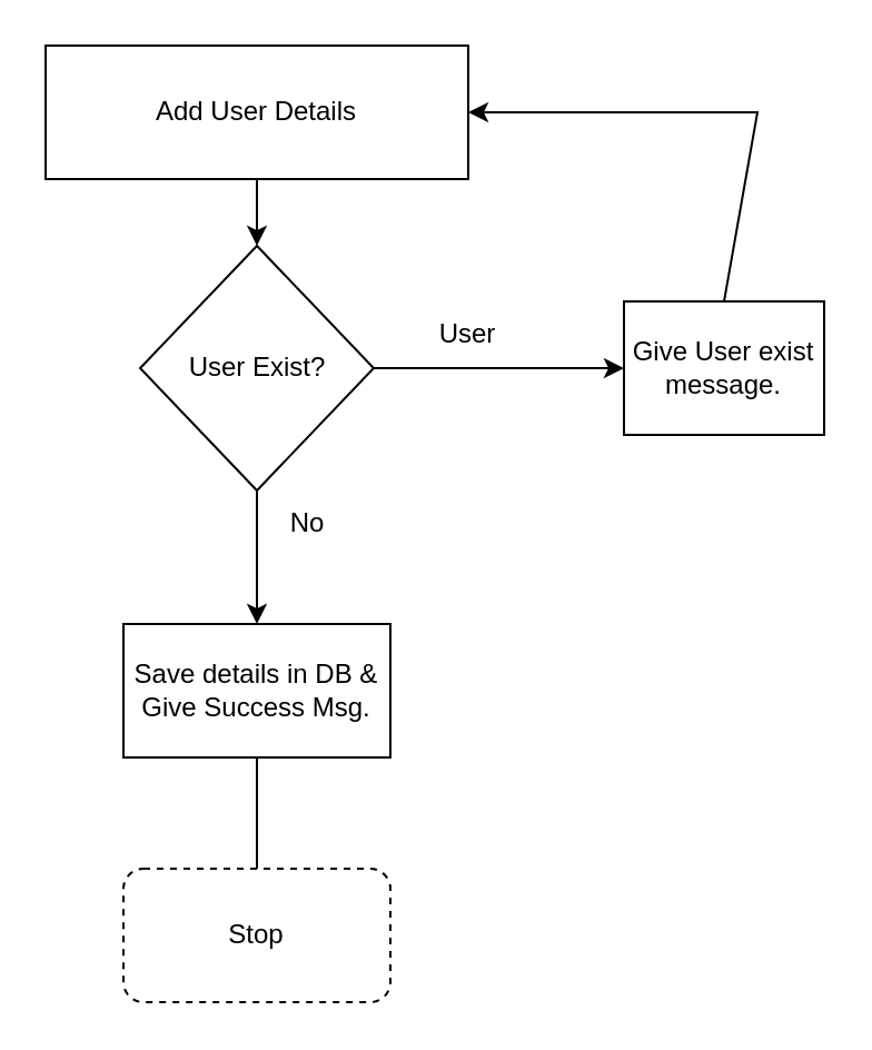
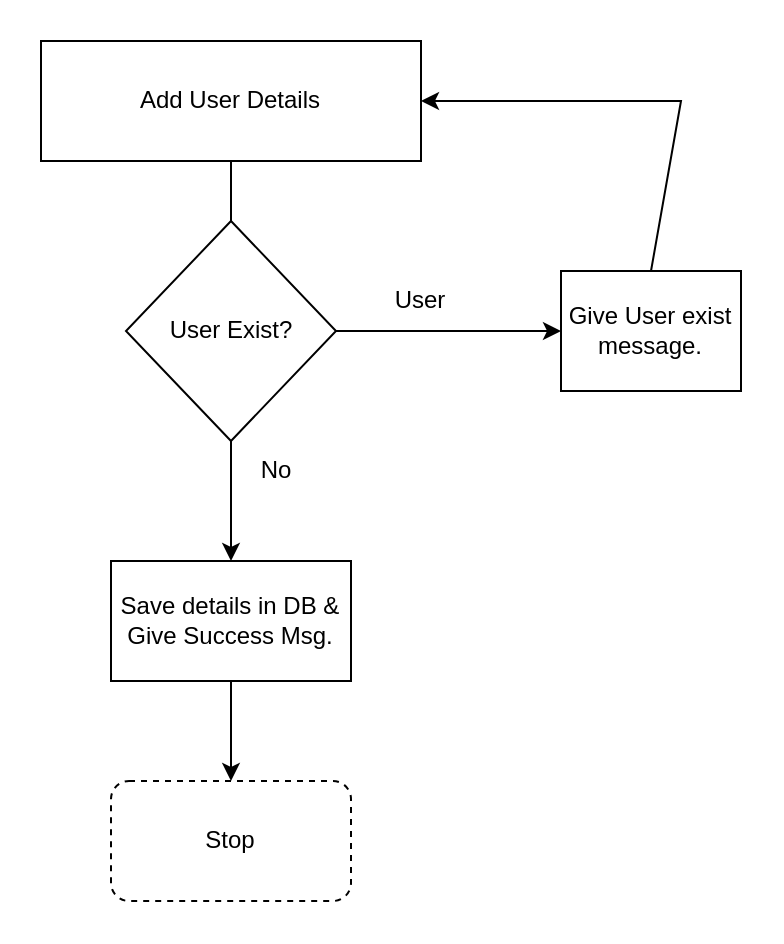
- <mxCell id="4" value="" style="endArrow=classic;html=1;rounded=0;exitX=0.5;exitY=1;exitDx=0;exitDy=0;entryX=0.5;entryY=0;entryDx=0;entryDy=0;" edge="1" parent="1" source="2" target="3"><mxGeometry width="50" height="50" relative="1" as="geometry"><mxPoint x="70" y="300" as="sourcePoint" /><mxPoint x="120" y="250" as="targetPoint" /></mxGeometry></mxCell>
+ <mxCell id="4" value="" style="endArrow=none;html=1;rounded=0;exitX=0.5;exitY=1;exitDx=0;exitDy=0;entryX=0.5;entryY=0;entryDx=0;entryDy=0;" edge="1" parent="1" source="2" target="3"><mxGeometry width="50" height="50" relative="1" as="geometry"><mxPoint x="70" y="300" as="sourcePoint" /><mxPoint x="120" y="250" as="targetPoint" /></mxGeometry></mxCell>
- <mxCell id="13" value="" style="endArrow=none;html=1;rounded=0;exitX=0.5;exitY=1;exitDx=0;exitDy=0;entryX=0.5;entryY=0;entryDx=0;entryDy=0;" edge="1" parent="1" source="5" target="12"><mxGeometry width="50" height="50" relative="1" as="geometry"><mxPoint x="125" y="230" as="sourcePoint" /><mxPoint x="125" y="290" as="targetPoint" /></mxGeometry></mxCell>
+ <mxCell id="13" value="" style="endArrow=classic;html=1;rounded=0;exitX=0.5;exitY=1;exitDx=0;exitDy=0;entryX=0.5;entryY=0;entryDx=0;entryDy=0;" edge="1" parent="1" source="5" target="12"><mxGeometry width="50" height="50" relative="1" as="geometry"><mxPoint x="125" y="230" as="sourcePoint" /><mxPoint x="125" y="290" as="targetPoint" /></mxGeometry></mxCell>
